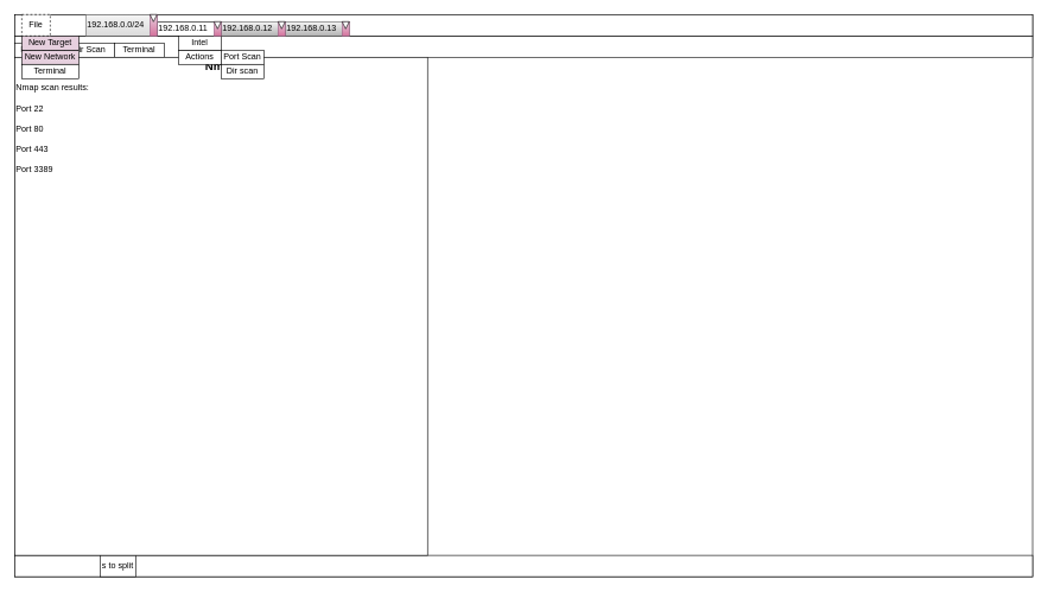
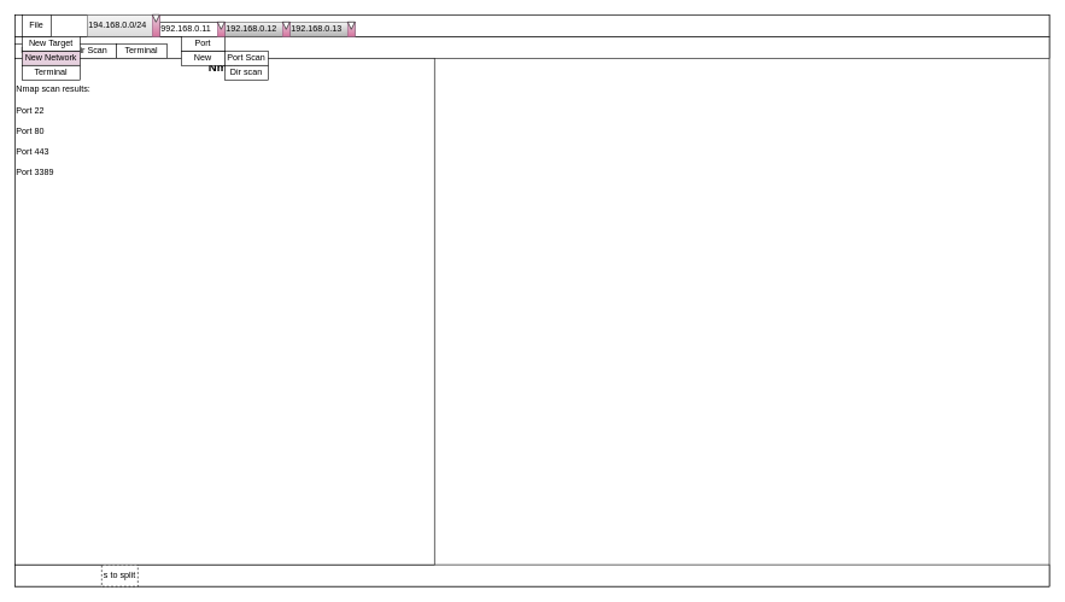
- <mxCell id="21" value="File" style="rounded=0;whiteSpace=wrap;html=1;dashed=1;" parent="1" vertex="1"><mxGeometry x="30" y="20" width="40" height="30" as="geometry" /></mxCell>
+ <mxCell id="21" value="File" style="rounded=0;whiteSpace=wrap;html=1;" parent="1" vertex="1"><mxGeometry x="30" y="20" width="40" height="30" as="geometry" /></mxCell>
- <mxCell id="13" value="192.168.0.0/24" style="rounded=0;whiteSpace=wrap;html=1;align=left;fillColor=#f5f5f5;gradientColor=#DBDBDB;strokeColor=#666666;" parent="1" vertex="1"><mxGeometry x="120" y="20" width="100" height="30" as="geometry" /></mxCell>
+ <mxCell id="13" value="194.168.0.0/24" style="rounded=0;whiteSpace=wrap;html=1;align=left;fillColor=#f5f5f5;gradientColor=#DBDBDB;strokeColor=#666666;" parent="1" vertex="1"><mxGeometry x="120" y="20" width="100" height="30" as="geometry" /></mxCell>
- <mxCell id="10" value="192.168.0.11" style="rounded=0;whiteSpace=wrap;html=1;align=left;" parent="1" vertex="1"><mxGeometry x="220" y="30" width="90" height="20" as="geometry" /></mxCell>
+ <mxCell id="10" value="992.168.0.11" style="rounded=0;whiteSpace=wrap;html=1;align=left;" parent="1" vertex="1"><mxGeometry x="220" y="30" width="90" height="20" as="geometry" /></mxCell>
- <mxCell id="16" value="New Target" style="rounded=0;whiteSpace=wrap;html=1;fillColor=#e6d0de;" parent="1" vertex="1"><mxGeometry x="30" y="50" width="80" height="20" as="geometry" /></mxCell>
+ <mxCell id="16" value="New Target" style="rounded=0;whiteSpace=wrap;html=1;" parent="1" vertex="1"><mxGeometry x="30" y="50" width="80" height="20" as="geometry" /></mxCell>
- <mxCell id="18" value="Intel" style="rounded=0;whiteSpace=wrap;html=1;" parent="1" vertex="1"><mxGeometry x="250" y="50" width="60" height="20" as="geometry" /></mxCell>
+ <mxCell id="18" value="Port" style="rounded=0;whiteSpace=wrap;html=1;" parent="1" vertex="1"><mxGeometry x="250" y="50" width="60" height="20" as="geometry" /></mxCell>
- <mxCell id="17" value="Actions" style="rounded=0;whiteSpace=wrap;html=1;" parent="1" vertex="1"><mxGeometry x="250" y="70" width="60" height="20" as="geometry" /></mxCell>
+ <mxCell id="17" value="New" style="rounded=0;whiteSpace=wrap;html=1;" parent="1" vertex="1"><mxGeometry x="250" y="70" width="60" height="20" as="geometry" /></mxCell>
- <mxCell id="9" value="s to split" style="rounded=0;whiteSpace=wrap;html=1;" parent="1" vertex="1"><mxGeometry x="140" y="780" width="50" height="30" as="geometry" /></mxCell>
+ <mxCell id="9" value="s to split" style="rounded=0;whiteSpace=wrap;html=1;dashed=1;" parent="1" vertex="1"><mxGeometry x="140" y="780" width="50" height="30" as="geometry" /></mxCell>
